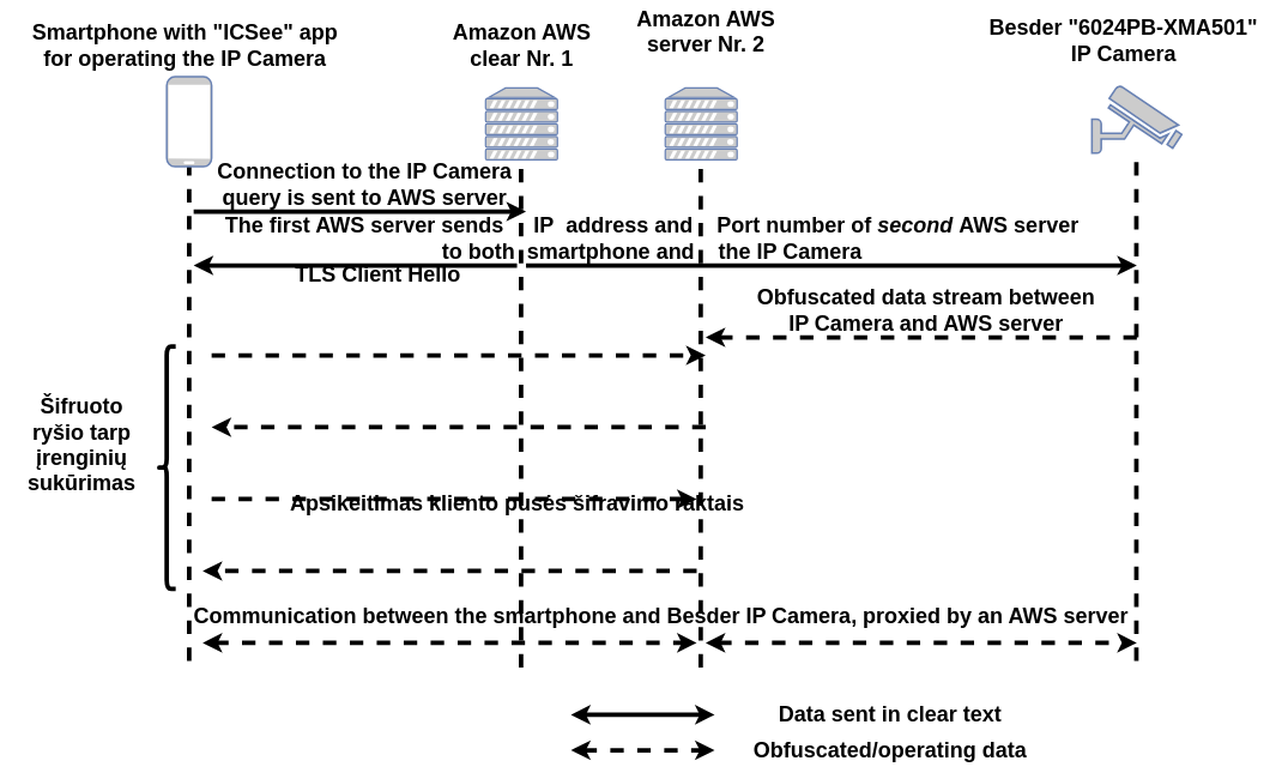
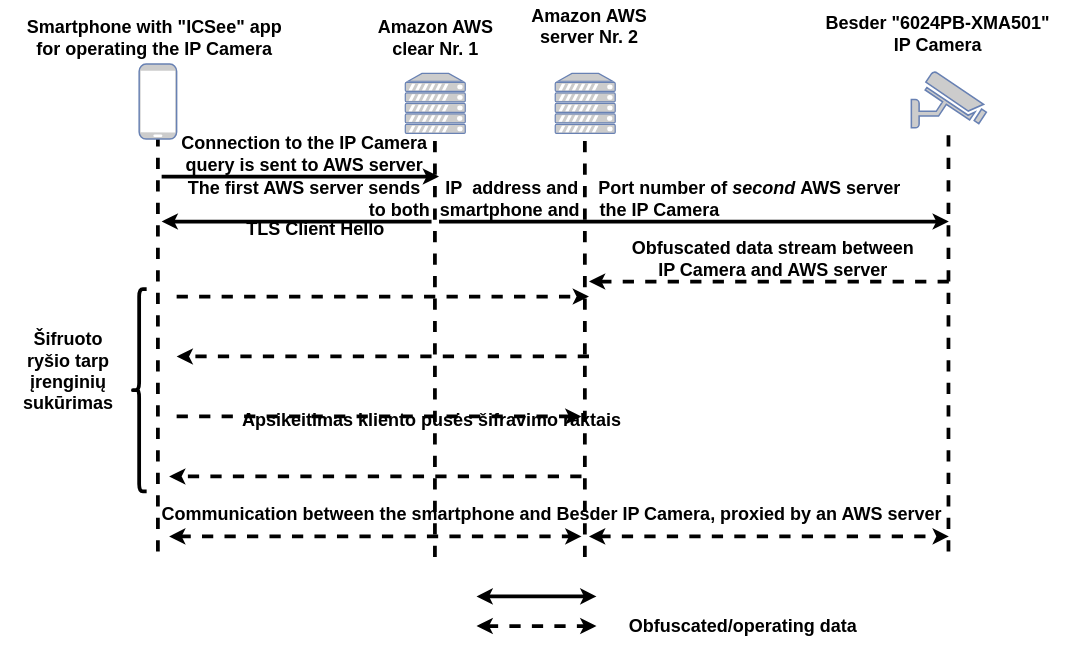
- <mxCell id="13" value="&lt;font style=&quot;font-size: 24px&quot;&gt;&lt;b&gt;Data sent in clear text&lt;br&gt;&lt;/b&gt;&lt;/font&gt;" style="text;html=1;align=center;verticalAlign=middle;resizable=0;points=[];autosize=1;strokeColor=none;" parent="1" vertex="1"><mxGeometry x="860" y="785" width="260" height="20" as="geometry" /></mxCell>
